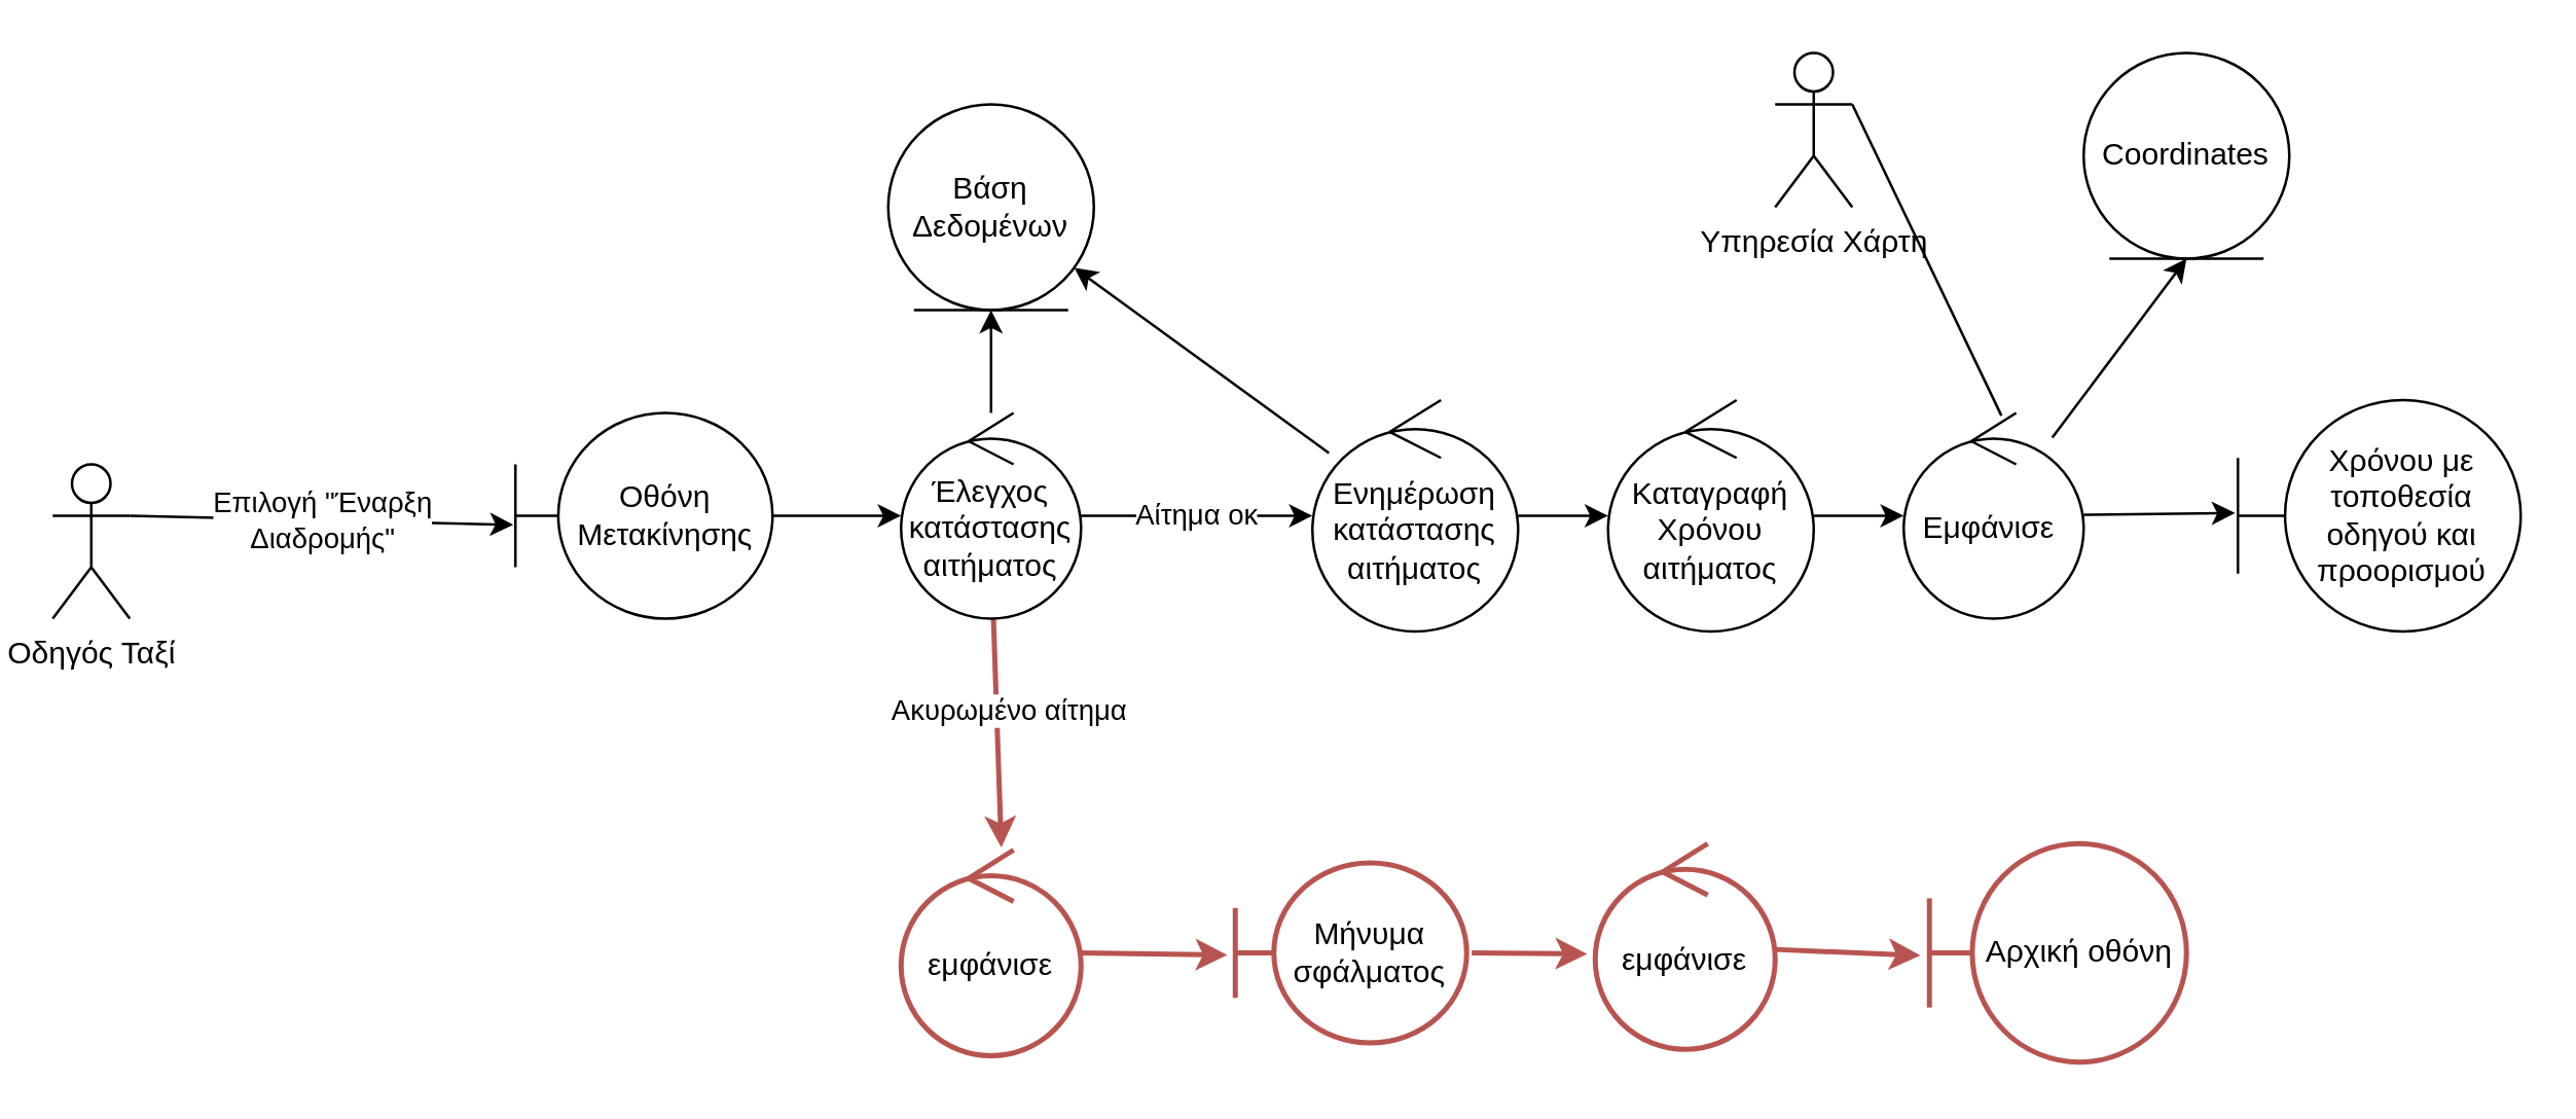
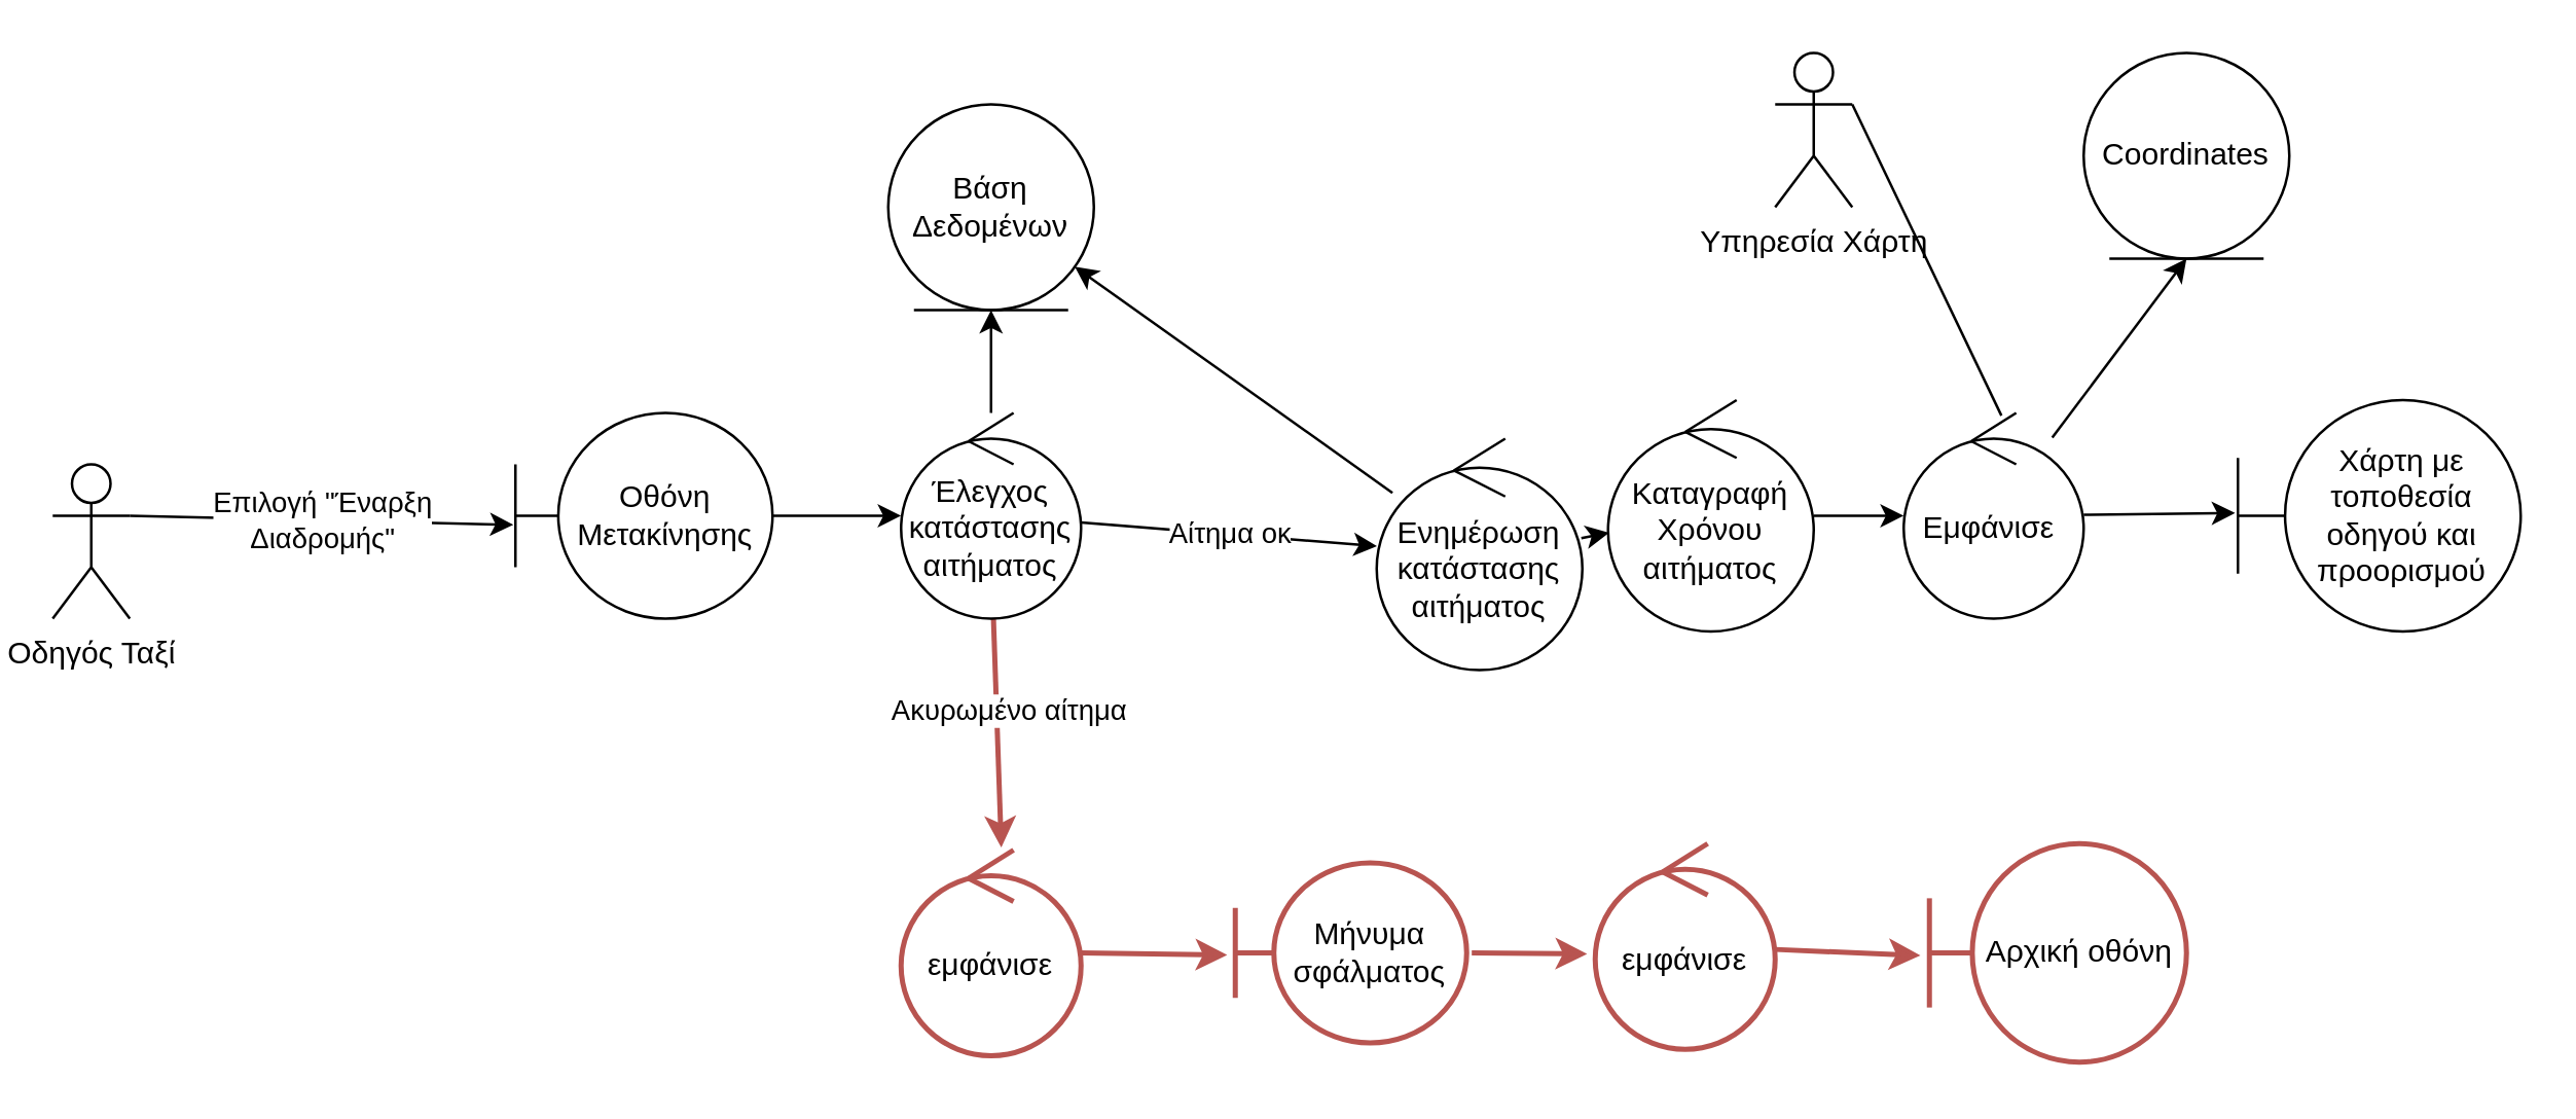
- <mxCell id="14" value="Ενημέρωση κατάστασης αιτήματος" style="ellipse;shape=umlControl;whiteSpace=wrap;html=1;" parent="1" vertex="1"><mxGeometry x="510" y="155" width="80" height="90" as="geometry" /></mxCell>
+ <mxCell id="14" value="Ενημέρωση κατάστασης αιτήματος" style="ellipse;shape=umlControl;whiteSpace=wrap;html=1;" parent="1" vertex="1"><mxGeometry x="535" y="170" width="80" height="90" as="geometry" /></mxCell>
- <mxCell id="20" value="Χρόνου με τοποθεσία οδηγού και προορισμού" style="shape=umlBoundary;whiteSpace=wrap;html=1;" parent="1" vertex="1"><mxGeometry x="870" y="155" width="110" height="90" as="geometry" /></mxCell>
+ <mxCell id="20" value="Χάρτη με τοποθεσία οδηγού και προορισμού" style="shape=umlBoundary;whiteSpace=wrap;html=1;" parent="1" vertex="1"><mxGeometry x="870" y="155" width="110" height="90" as="geometry" /></mxCell>
